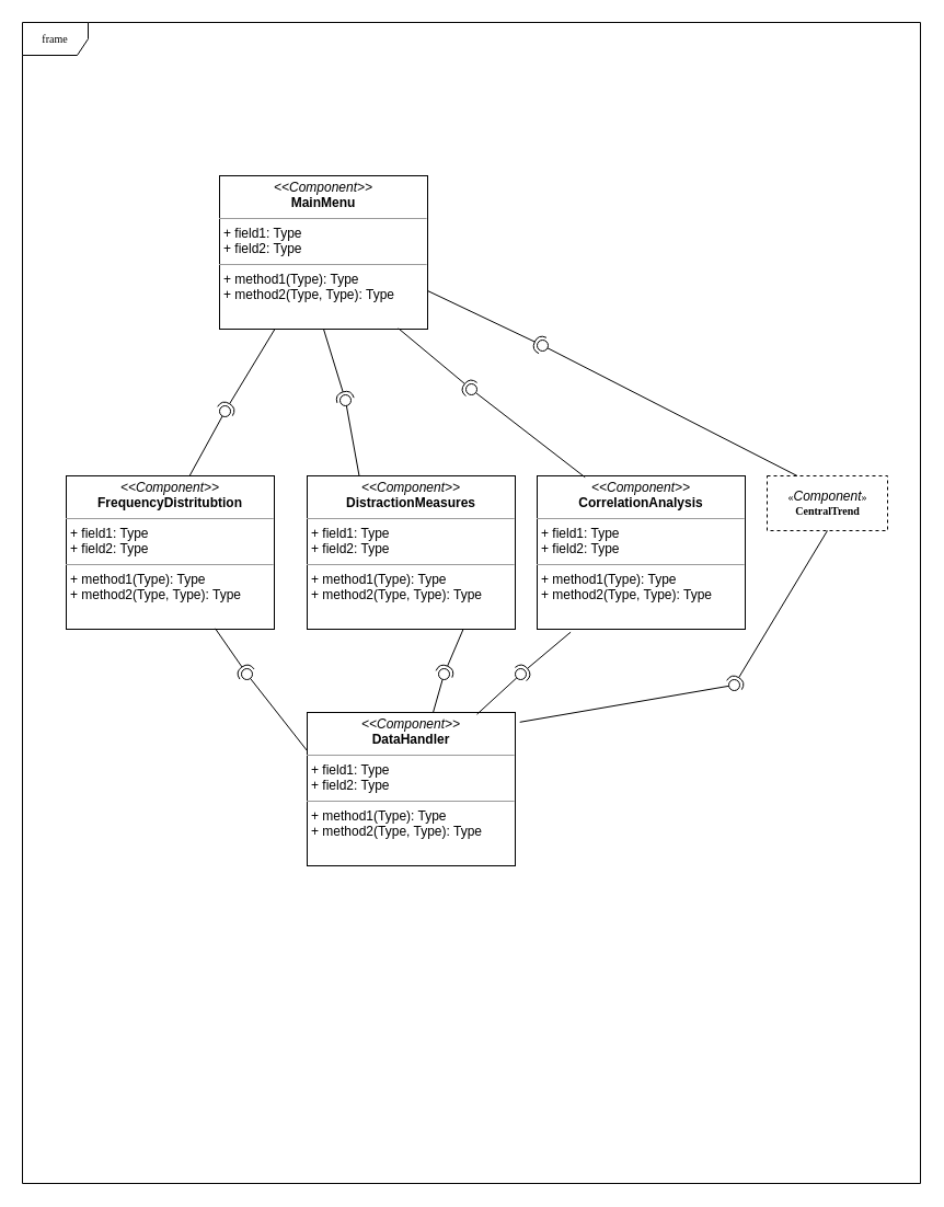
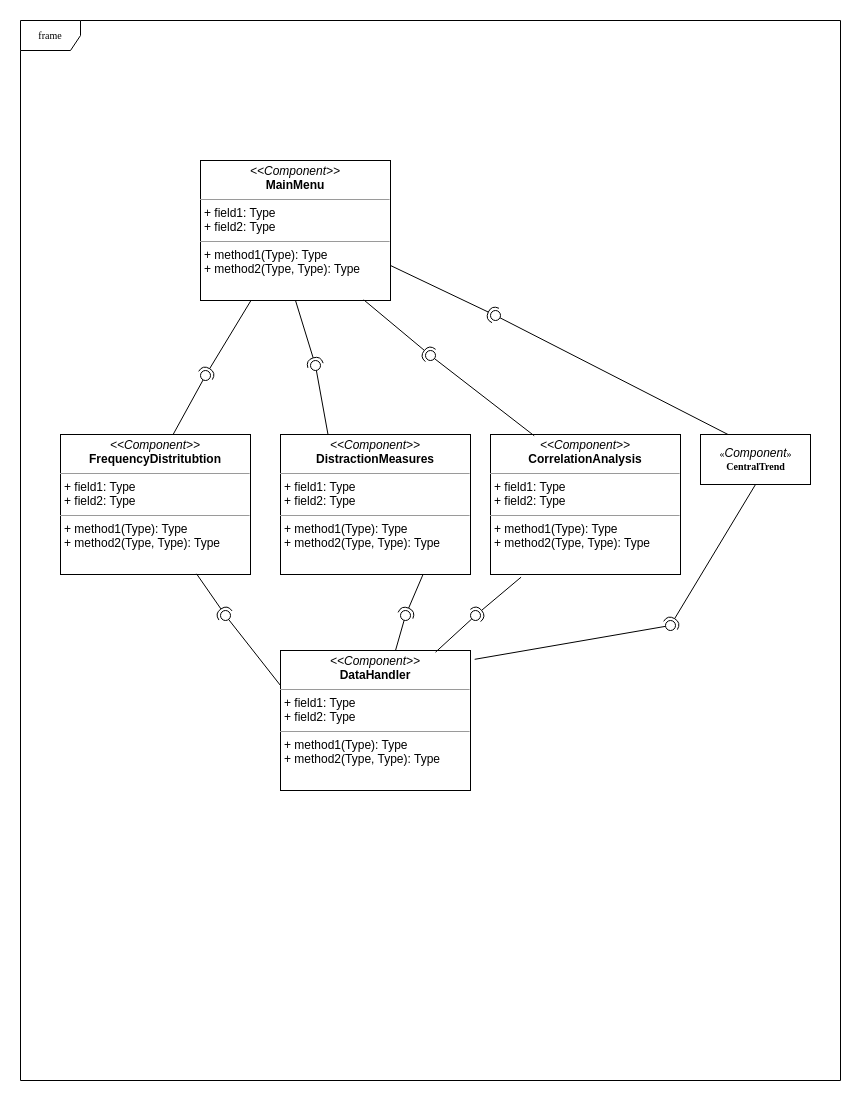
- <mxCell id="5" value="«&lt;i style=&quot;font-family: &amp;#34;helvetica&amp;#34; ; font-size: 12px&quot;&gt;Component&lt;/i&gt;»&lt;br&gt;&lt;b&gt;CentralTrend&lt;/b&gt;" style="html=1;rounded=0;shadow=0;comic=0;labelBackgroundColor=none;strokeWidth=1;fontFamily=Verdana;fontSize=10;align=center;dashed=1;" parent="1" vertex="1"><mxGeometry x="700" y="434" width="110" height="50" as="geometry" /></mxCell>
+ <mxCell id="5" value="«&lt;i style=&quot;font-family: &amp;#34;helvetica&amp;#34; ; font-size: 12px&quot;&gt;Component&lt;/i&gt;»&lt;br&gt;&lt;b&gt;CentralTrend&lt;/b&gt;" style="html=1;rounded=0;shadow=0;comic=0;labelBackgroundColor=none;strokeWidth=1;fontFamily=Verdana;fontSize=10;align=center;" parent="1" vertex="1"><mxGeometry x="700" y="434" width="110" height="50" as="geometry" /></mxCell>
